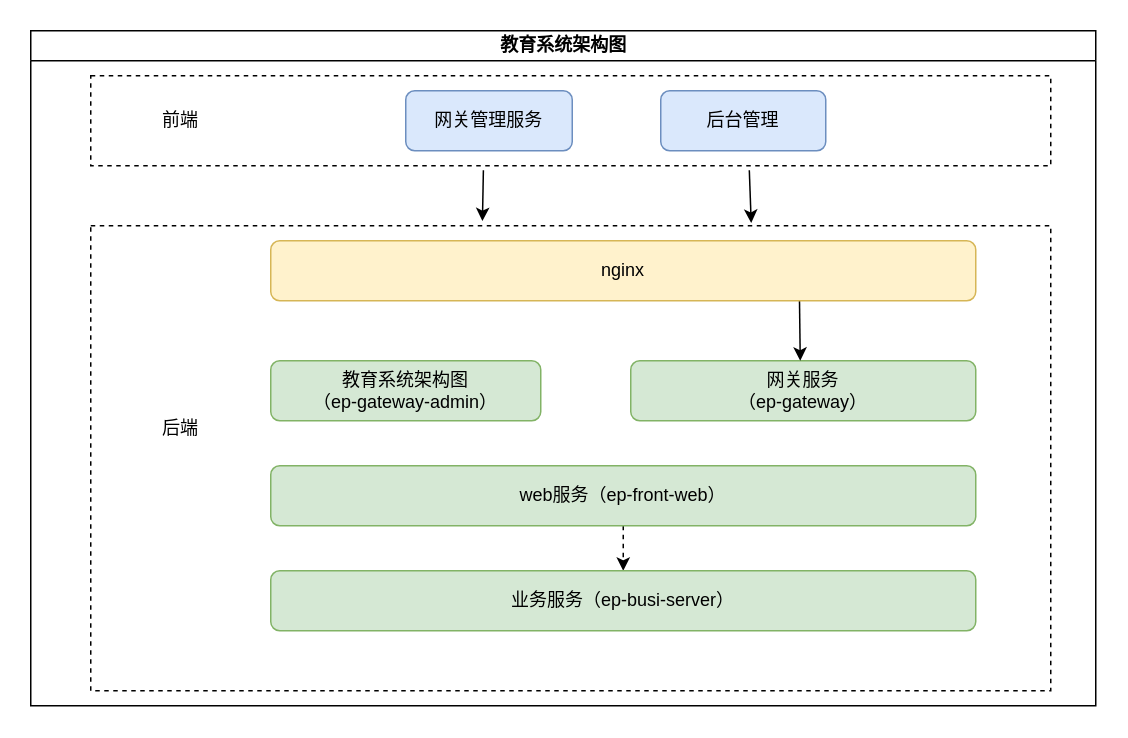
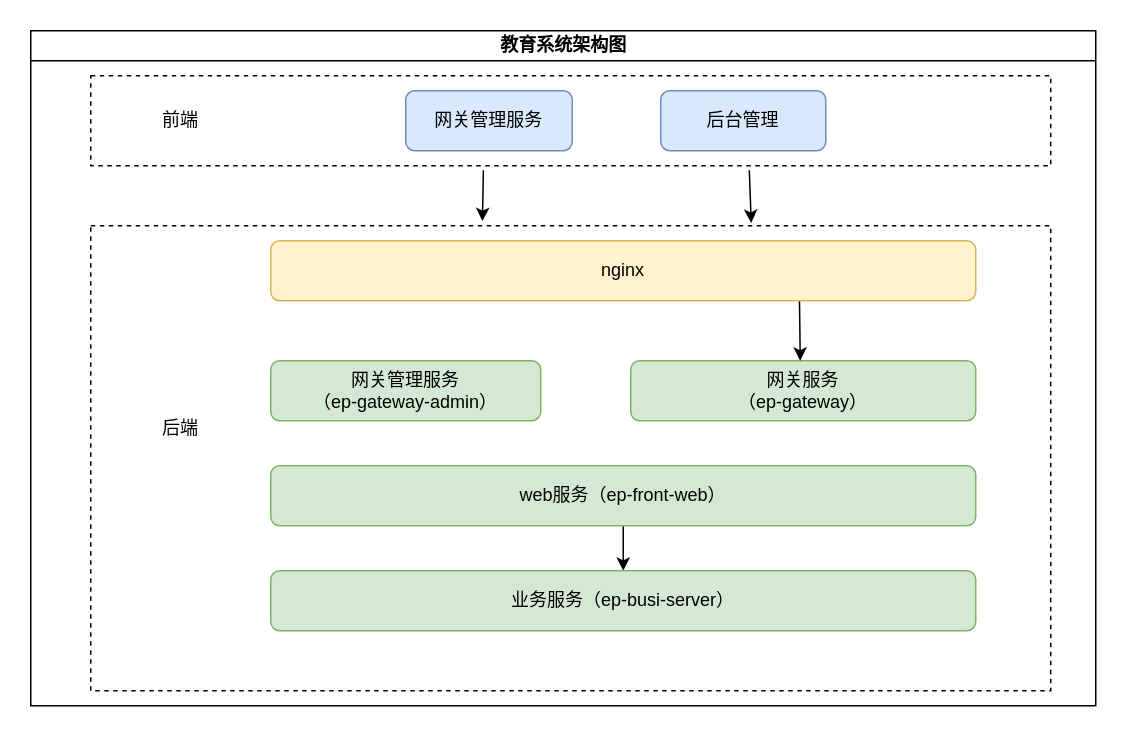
- <mxCell id="16" value="教育系统架构图&lt;br&gt;（ep-gateway-admin）" style="rounded=1;whiteSpace=wrap;html=1;fillColor=#d5e8d4;strokeColor=#82b366;" vertex="1" parent="2"><mxGeometry x="160" y="220" width="180" height="40" as="geometry" /></mxCell>
+ <mxCell id="16" value="网关管理服务&lt;br&gt;（ep-gateway-admin）" style="rounded=1;whiteSpace=wrap;html=1;fillColor=#d5e8d4;strokeColor=#82b366;" vertex="1" parent="2"><mxGeometry x="160" y="220" width="180" height="40" as="geometry" /></mxCell>
- <mxCell id="12" style="edgeStyle=none;rounded=0;orthogonalLoop=1;jettySize=auto;html=1;entryX=0.5;entryY=0;entryDx=0;entryDy=0;dashed=1;" edge="1" parent="2" source="13" target="17"><mxGeometry relative="1" as="geometry" /></mxCell>
+ <mxCell id="12" style="edgeStyle=none;rounded=0;orthogonalLoop=1;jettySize=auto;html=1;entryX=0.5;entryY=0;entryDx=0;entryDy=0;" edge="1" parent="2" source="13" target="17"><mxGeometry relative="1" as="geometry" /></mxCell>
